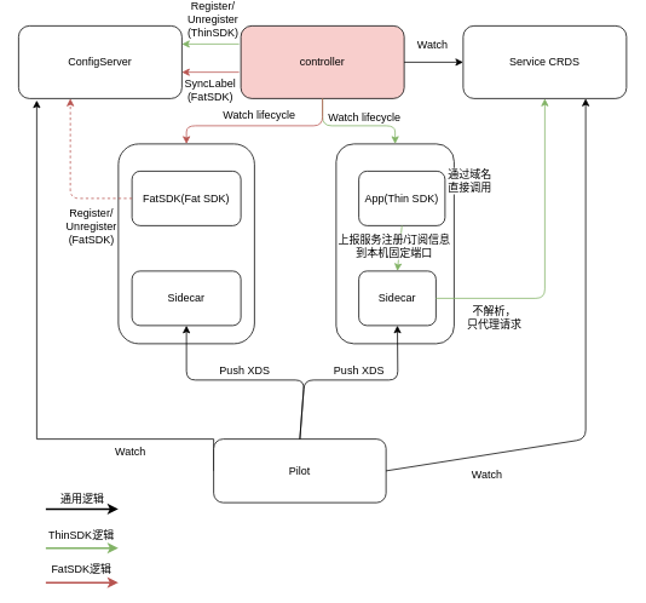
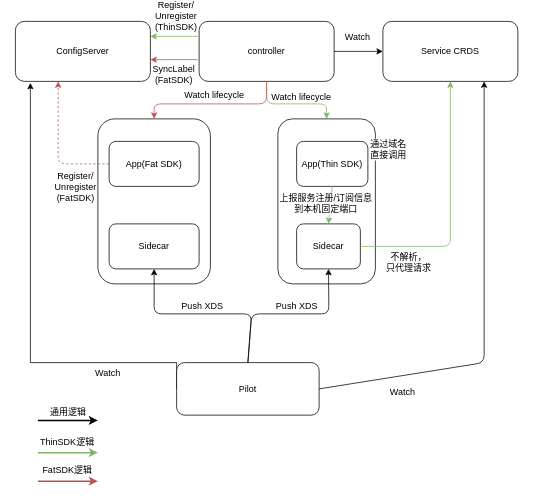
- <mxCell id="8" value="controller" style="rounded=1;whiteSpace=wrap;html=1;fillColor=#f8cecc;" vertex="1" parent="1"><mxGeometry x="265" y="20" width="180" height="80" as="geometry" /></mxCell>
+ <mxCell id="8" value="controller" style="rounded=1;whiteSpace=wrap;html=1;" vertex="1" parent="1"><mxGeometry x="265" y="20" width="180" height="80" as="geometry" /></mxCell>
- <mxCell id="3" value="FatSDK(Fat SDK)" style="rounded=1;whiteSpace=wrap;html=1;" vertex="1" parent="1"><mxGeometry x="145" y="180" width="120" height="60" as="geometry" /></mxCell>
+ <mxCell id="3" value="App(Fat SDK)" style="rounded=1;whiteSpace=wrap;html=1;" vertex="1" parent="1"><mxGeometry x="145" y="180" width="120" height="60" as="geometry" /></mxCell>
